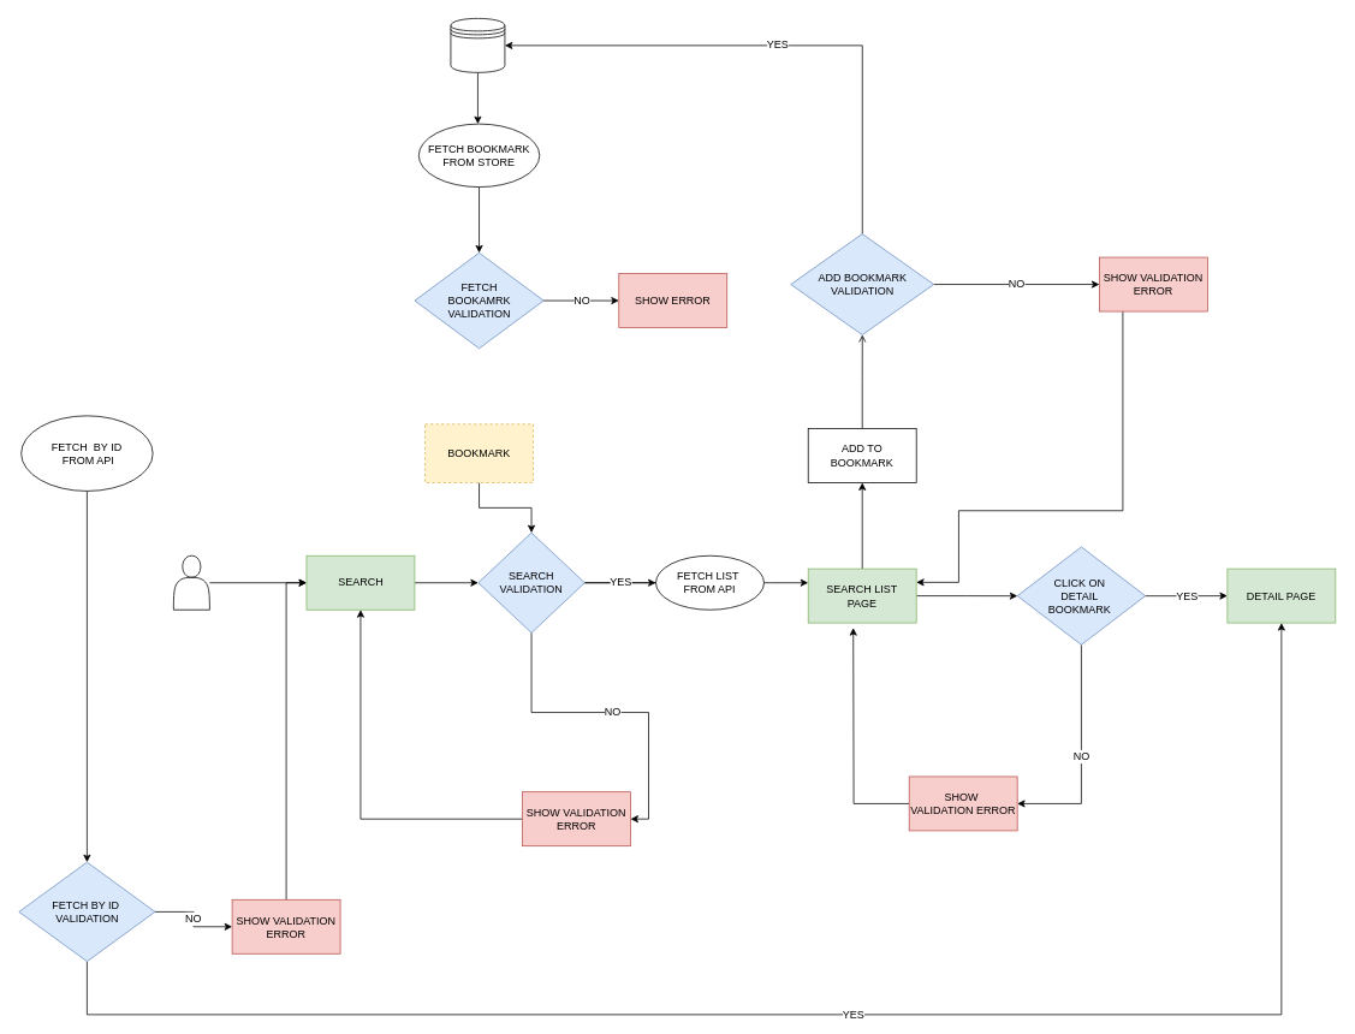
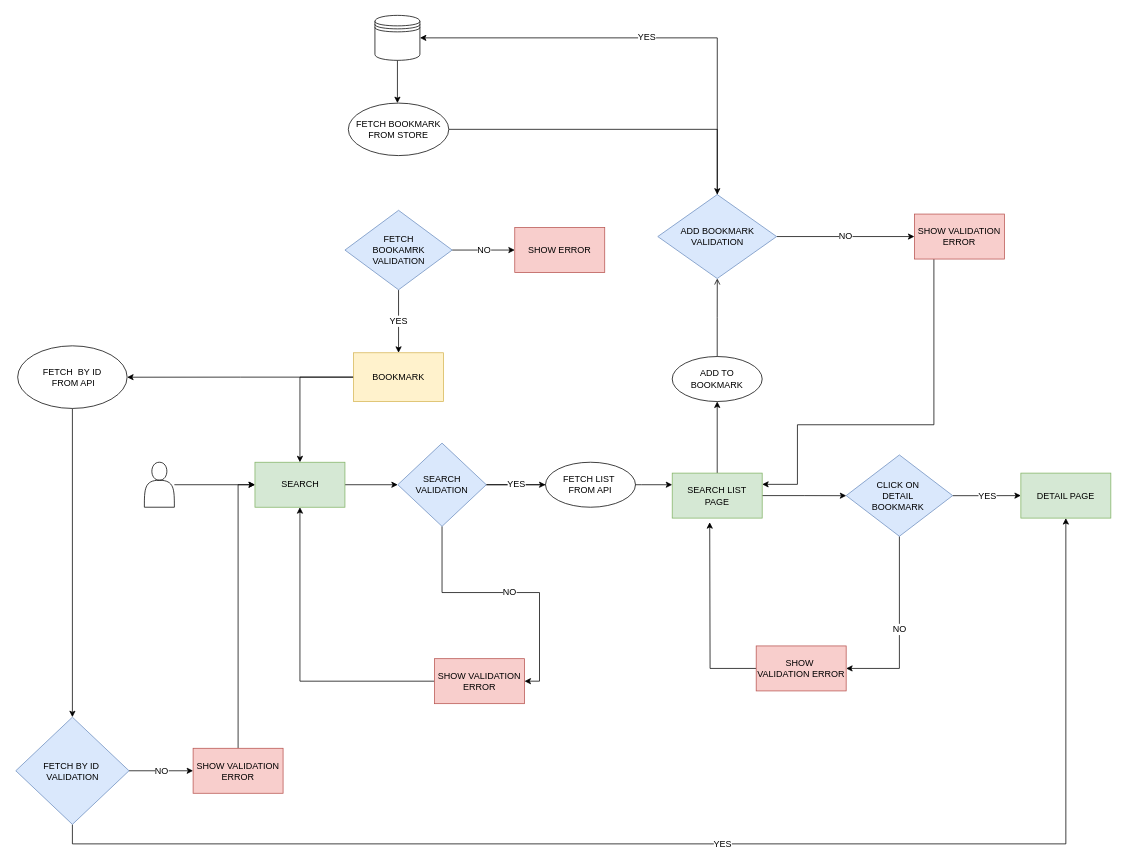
- <mxCell id="31" value="" style="edgeStyle=orthogonalEdgeStyle;rounded=0;orthogonalLoop=1;jettySize=auto;html=1;fontSize=12;" edge="1" parent="1" source="32" target="35"><mxGeometry relative="1" as="geometry" /></mxCell>
+ <mxCell id="31" value="" style="edgeStyle=orthogonalEdgeStyle;rounded=0;orthogonalLoop=1;jettySize=auto;html=1;fontSize=12;" edge="1" parent="1" source="32" target="26"><mxGeometry relative="1" as="geometry" /></mxCell>
+ <mxCell id="34" value="YES" style="edgeStyle=orthogonalEdgeStyle;rounded=0;orthogonalLoop=1;jettySize=auto;html=1;entryX=0.5;entryY=0;entryDx=0;entryDy=0;fontSize=12;" edge="1" parent="1" source="35" target="21"><mxGeometry relative="1" as="geometry" /></mxCell>
- <mxCell id="21" value="BOOKMARK" style="rounded=0;whiteSpace=wrap;html=1;fontSize=12;fillColor=#fff2cc;strokeColor=#d6b656;dashed=1;" vertex="1" parent="1"><mxGeometry x="471" y="470" width="120" height="65" as="geometry" /></mxCell>
+ <mxCell id="21" value="BOOKMARK" style="rounded=0;whiteSpace=wrap;html=1;fontSize=12;fillColor=#fff2cc;strokeColor=#d6b656;" vertex="1" parent="1"><mxGeometry x="471" y="470" width="120" height="65" as="geometry" /></mxCell>
- <mxCell id="23" value="ADD TO&lt;br&gt;BOOKMARK" style="whiteSpace=wrap;html=1;rounded=0;" vertex="1" parent="1"><mxGeometry x="896" y="475" width="120" height="60" as="geometry" /></mxCell>
+ <mxCell id="23" value="ADD TO&lt;br&gt;BOOKMARK" style="ellipse;whiteSpace=wrap;html=1;rounded=0;" vertex="1" parent="1"><mxGeometry x="896" y="475" width="120" height="60" as="geometry" /></mxCell>
- <mxCell id="20" value="" style="edgeStyle=orthogonalEdgeStyle;rounded=0;orthogonalLoop=1;jettySize=auto;html=1;fontSize=12;" edge="1" parent="1" source="21" target="7"><mxGeometry relative="1" as="geometry" /></mxCell>
+ <mxCell id="20" value="" style="edgeStyle=orthogonalEdgeStyle;rounded=0;orthogonalLoop=1;jettySize=auto;html=1;fontSize=12;" edge="1" parent="1" source="21" target="40"><mxGeometry relative="1" as="geometry" /></mxCell>
+ <mxCell id="19" style="edgeStyle=orthogonalEdgeStyle;rounded=0;orthogonalLoop=1;jettySize=auto;html=1;entryX=0.5;entryY=0;entryDx=0;entryDy=0;fontSize=12;" edge="1" parent="1" source="21" target="3"><mxGeometry relative="1" as="geometry" /></mxCell>
- <mxCell id="42" value="FETCH BY ID&amp;nbsp;&lt;br&gt;VALIDATION" style="rhombus;whiteSpace=wrap;html=1;rounded=0;fillColor=#dae8fc;strokeColor=#6c8ebf;" vertex="1" parent="1"><mxGeometry x="20.5" y="956" width="151" height="110" as="geometry" /></mxCell>
+ <mxCell id="42" value="FETCH BY ID&amp;nbsp;&lt;br&gt;VALIDATION" style="rhombus;whiteSpace=wrap;html=1;rounded=0;fillColor=#dae8fc;strokeColor=#6c8ebf;" vertex="1" parent="1"><mxGeometry x="20.5" y="956" width="151" height="143" as="geometry" /></mxCell>
